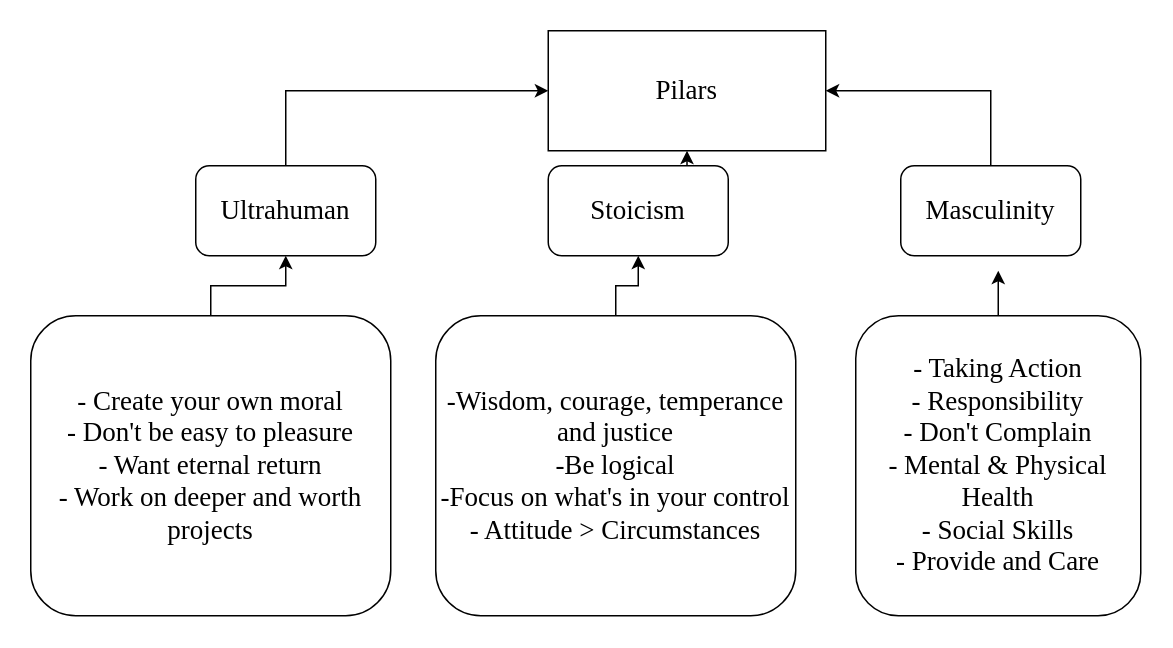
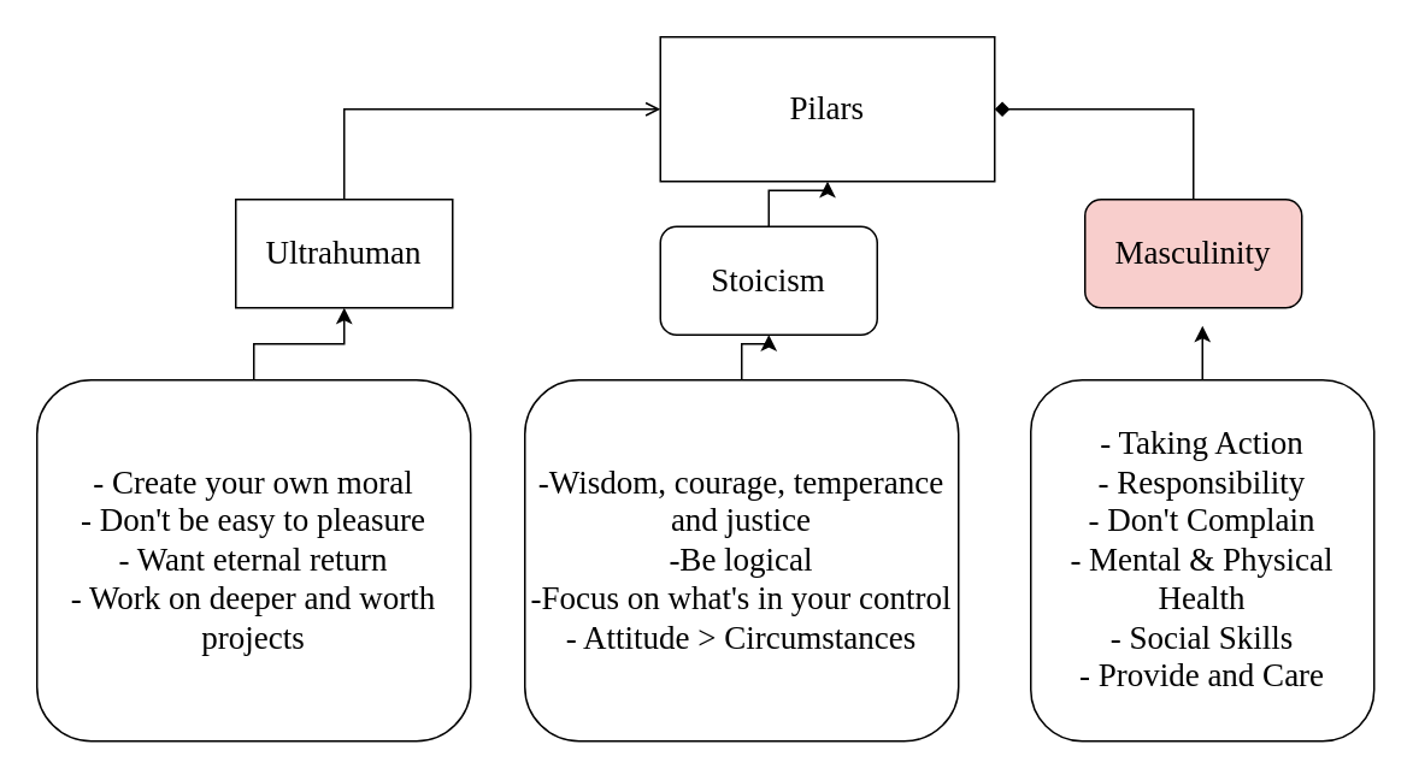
- <mxCell id="3" style="edgeStyle=orthogonalEdgeStyle;rounded=0;orthogonalLoop=1;jettySize=auto;html=1;exitX=0.5;exitY=0;exitDx=0;exitDy=0;entryX=0;entryY=0.5;entryDx=0;entryDy=0;fontFamily=Verdana;fontSize=18;" edge="1" parent="1" source="4" target="2"><mxGeometry relative="1" as="geometry" /></mxCell>
+ <mxCell id="3" style="edgeStyle=orthogonalEdgeStyle;rounded=0;orthogonalLoop=1;jettySize=auto;html=1;exitX=0.5;exitY=0;exitDx=0;exitDy=0;entryX=0;entryY=0.5;entryDx=0;entryDy=0;fontFamily=Verdana;fontSize=18;endArrow=open;" edge="1" parent="1" source="4" target="2"><mxGeometry relative="1" as="geometry" /></mxCell>
- <mxCell id="7" style="edgeStyle=orthogonalEdgeStyle;rounded=0;orthogonalLoop=1;jettySize=auto;html=1;exitX=0.5;exitY=0;exitDx=0;exitDy=0;entryX=1;entryY=0.5;entryDx=0;entryDy=0;fontFamily=Verdana;fontSize=18;" edge="1" parent="1" source="8" target="2"><mxGeometry relative="1" as="geometry" /></mxCell>
+ <mxCell id="7" style="edgeStyle=orthogonalEdgeStyle;rounded=0;orthogonalLoop=1;jettySize=auto;html=1;exitX=0.5;exitY=0;exitDx=0;exitDy=0;entryX=1;entryY=0.5;entryDx=0;entryDy=0;fontFamily=Verdana;fontSize=18;endArrow=diamond;" edge="1" parent="1" source="8" target="2"><mxGeometry relative="1" as="geometry" /></mxCell>
- <mxCell id="4" value="Ultrahuman" style="rounded=1;whiteSpace=wrap;html=1;fontFamily=Verdana;fontSize=18;" vertex="1" parent="1"><mxGeometry x="130" y="110" width="120" height="60" as="geometry" /></mxCell>
+ <mxCell id="4" value="Ultrahuman" style="whiteSpace=wrap;html=1;fontFamily=Verdana;fontSize=18;rounded=0;" vertex="1" parent="1"><mxGeometry x="130" y="110" width="120" height="60" as="geometry" /></mxCell>
- <mxCell id="6" value="Stoicism" style="rounded=1;whiteSpace=wrap;html=1;fontFamily=Verdana;fontSize=18;" vertex="1" parent="1"><mxGeometry x="365" y="110" width="120" height="60" as="geometry" /></mxCell>
+ <mxCell id="6" value="Stoicism" style="rounded=1;whiteSpace=wrap;html=1;fontFamily=Verdana;fontSize=18;" vertex="1" parent="1"><mxGeometry x="365" y="125" width="120" height="60" as="geometry" /></mxCell>
- <mxCell id="8" value="Masculinity" style="rounded=1;whiteSpace=wrap;html=1;fontFamily=Verdana;fontSize=18;" vertex="1" parent="1"><mxGeometry x="600" y="110" width="120" height="60" as="geometry" /></mxCell>
+ <mxCell id="8" value="Masculinity" style="rounded=1;whiteSpace=wrap;html=1;fontFamily=Verdana;fontSize=18;fillColor=#f8cecc;" vertex="1" parent="1"><mxGeometry x="600" y="110" width="120" height="60" as="geometry" /></mxCell>
